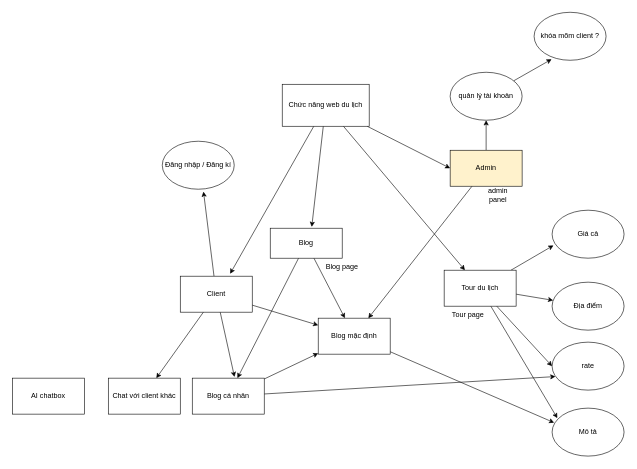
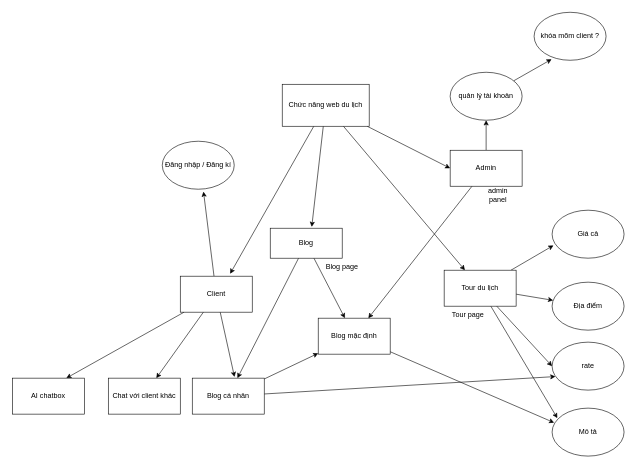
- <mxCell id="10" value="Admin" style="rounded=0;whiteSpace=wrap;html=1;fillColor=#fff2cc;" parent="1" vertex="1"><mxGeometry x="750" y="250" width="120" height="60" as="geometry" /></mxCell>
+ <mxCell id="10" value="Admin" style="rounded=0;whiteSpace=wrap;html=1;" parent="1" vertex="1"><mxGeometry x="750" y="250" width="120" height="60" as="geometry" /></mxCell>
- <mxCell id="16" style="edgeStyle=none;html=1;" parent="1" source="17" target="31" edge="1"><mxGeometry relative="1" as="geometry" /></mxCell>
+ <mxCell id="16" style="edgeStyle=none;html=1;entryX=0.75;entryY=0;entryDx=0;entryDy=0;" parent="1" source="17" target="40" edge="1"><mxGeometry relative="1" as="geometry" /></mxCell>
